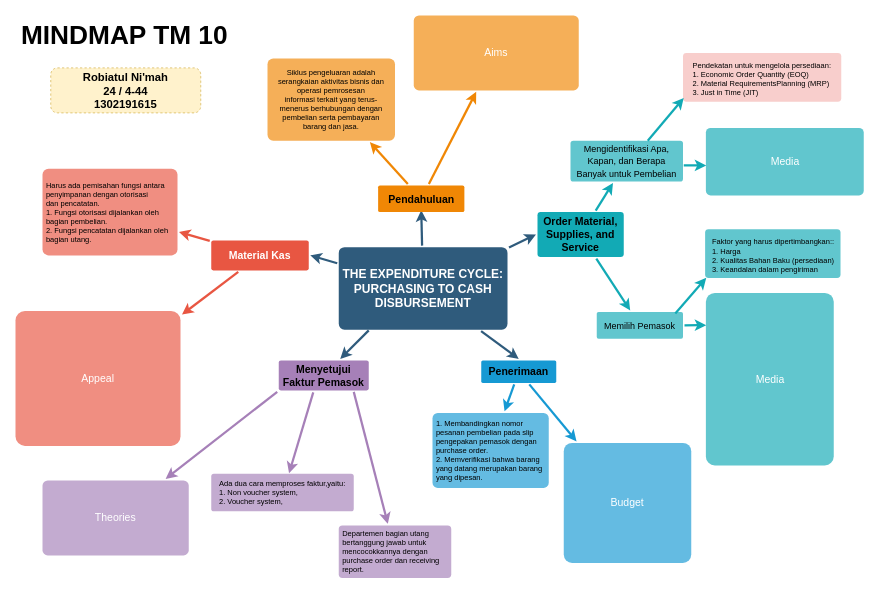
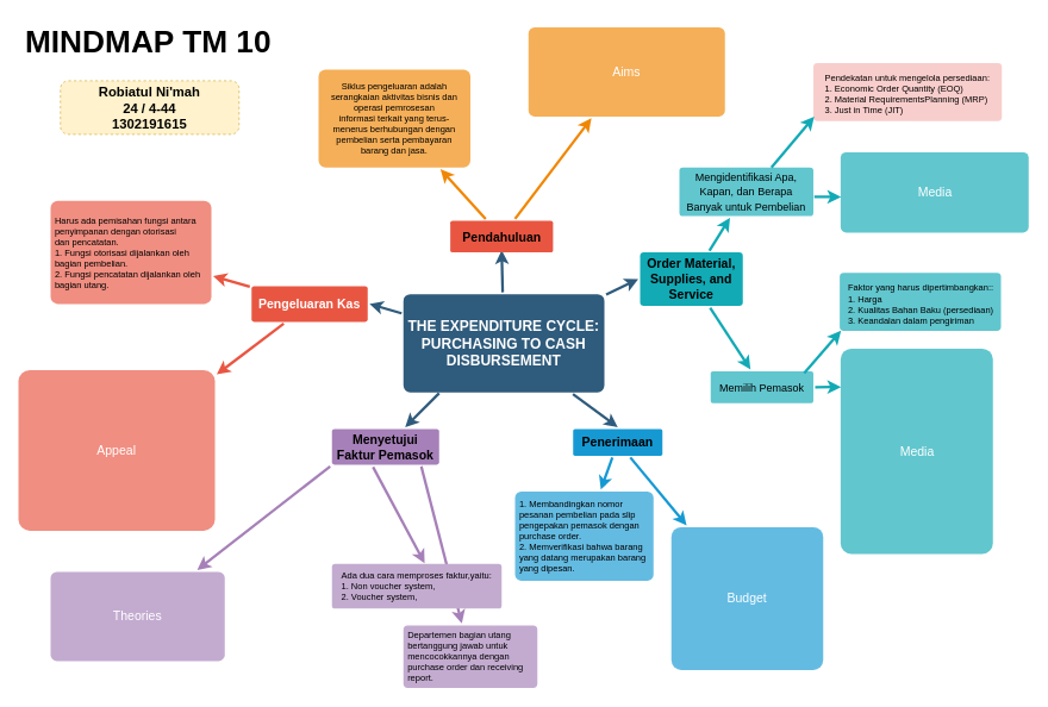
- <mxCell id="20" value="Aims&lt;br&gt;" style="rounded=1;whiteSpace=wrap;html=1;shadow=0;labelBackgroundColor=none;strokeColor=none;strokeWidth=3;fillColor=#f5af58;fontFamily=Helvetica;fontSize=14;fontColor=#FFFFFF;align=center;spacing=5;arcSize=7;perimeterSpacing=2;" parent="1" vertex="1"><mxGeometry x="551" y="20" width="220" height="100" as="geometry" /></mxCell>
+ <mxCell id="20" value="Aims&lt;br&gt;" style="rounded=1;whiteSpace=wrap;html=1;shadow=0;labelBackgroundColor=none;strokeColor=none;strokeWidth=3;fillColor=#f5af58;fontFamily=Helvetica;fontSize=14;fontColor=#FFFFFF;align=center;spacing=5;arcSize=7;perimeterSpacing=2;" parent="1" vertex="1"><mxGeometry x="591" y="30" width="220" height="100" as="geometry" /></mxCell>
- <mxCell id="19" value="&lt;font color=&quot;#000000&quot;&gt;Pendahuluan&lt;/font&gt;" style="rounded=1;whiteSpace=wrap;html=1;shadow=0;labelBackgroundColor=none;strokeColor=none;strokeWidth=3;fillColor=#F08705;fontFamily=Helvetica;fontSize=14;fontColor=#FFFFFF;align=center;spacing=5;fontStyle=1;arcSize=7;perimeterSpacing=2;" parent="1" vertex="1"><mxGeometry x="503.5" y="246.75" width="115" height="35.5" as="geometry" /></mxCell>
+ <mxCell id="19" value="&lt;font color=&quot;#000000&quot;&gt;Pendahuluan&lt;/font&gt;" style="rounded=1;whiteSpace=wrap;html=1;shadow=0;labelBackgroundColor=none;strokeColor=none;strokeWidth=3;fillColor=#e85642;fontFamily=Helvetica;fontSize=14;fontColor=#FFFFFF;align=center;spacing=5;fontStyle=1;arcSize=7;perimeterSpacing=2;" parent="1" vertex="1"><mxGeometry x="503.5" y="246.75" width="115" height="35.5" as="geometry" /></mxCell>
- <mxCell id="10" value="Material Kas" style="rounded=1;whiteSpace=wrap;html=1;shadow=0;labelBackgroundColor=none;strokeColor=none;strokeWidth=3;fillColor=#e85642;fontFamily=Helvetica;fontSize=14;fontColor=#FFFFFF;align=center;spacing=5;fontStyle=1;arcSize=7;perimeterSpacing=2;" parent="1" vertex="1"><mxGeometry x="281" y="320" width="130" height="40" as="geometry" /></mxCell>
+ <mxCell id="10" value="Pengeluaran Kas" style="rounded=1;whiteSpace=wrap;html=1;shadow=0;labelBackgroundColor=none;strokeColor=none;strokeWidth=3;fillColor=#e85642;fontFamily=Helvetica;fontSize=14;fontColor=#FFFFFF;align=center;spacing=5;fontStyle=1;arcSize=7;perimeterSpacing=2;" parent="1" vertex="1"><mxGeometry x="281" y="320" width="130" height="40" as="geometry" /></mxCell>
- <mxCell id="42" value="&lt;div style=&quot;text-align: left ; font-size: 10px&quot;&gt;&lt;font style=&quot;font-size: 10px&quot; color=&quot;#000000&quot;&gt;Ada dua cara&amp;nbsp;&lt;/font&gt;&lt;span style=&quot;color: rgb(0 , 0 , 0)&quot;&gt;memproses faktur,yaitu:&lt;/span&gt;&lt;/div&gt;&lt;div style=&quot;text-align: left ; font-size: 10px&quot;&gt;&lt;font style=&quot;font-size: 10px&quot; color=&quot;#000000&quot;&gt;1. Non voucher system,&lt;br&gt;&lt;/font&gt;&lt;/div&gt;&lt;div style=&quot;text-align: left ; font-size: 10px&quot;&gt;&lt;font style=&quot;font-size: 10px&quot; color=&quot;#000000&quot;&gt;2. Voucher system,&lt;/font&gt;&lt;br&gt;&lt;/div&gt;" style="rounded=1;whiteSpace=wrap;html=1;shadow=0;labelBackgroundColor=none;strokeColor=none;strokeWidth=3;fontFamily=Helvetica;fontSize=14;fontColor=#FFFFFF;align=center;spacing=5;fontStyle=0;arcSize=7;perimeterSpacing=2;fillColor=#C3ABD0;" vertex="1" parent="1"><mxGeometry x="281" y="631.3" width="190" height="50" as="geometry" /></mxCell>
+ <mxCell id="42" value="&lt;div style=&quot;text-align: left ; font-size: 10px&quot;&gt;&lt;font style=&quot;font-size: 10px&quot; color=&quot;#000000&quot;&gt;Ada dua cara&amp;nbsp;&lt;/font&gt;&lt;span style=&quot;color: rgb(0 , 0 , 0)&quot;&gt;memproses faktur,yaitu:&lt;/span&gt;&lt;/div&gt;&lt;div style=&quot;text-align: left ; font-size: 10px&quot;&gt;&lt;font style=&quot;font-size: 10px&quot; color=&quot;#000000&quot;&gt;1. Non voucher system,&lt;br&gt;&lt;/font&gt;&lt;/div&gt;&lt;div style=&quot;text-align: left ; font-size: 10px&quot;&gt;&lt;font style=&quot;font-size: 10px&quot; color=&quot;#000000&quot;&gt;2. Voucher system,&lt;/font&gt;&lt;br&gt;&lt;/div&gt;" style="rounded=1;whiteSpace=wrap;html=1;shadow=0;labelBackgroundColor=none;strokeColor=none;strokeWidth=3;fontFamily=Helvetica;fontSize=14;fontColor=#FFFFFF;align=center;spacing=5;fontStyle=0;arcSize=7;perimeterSpacing=2;fillColor=#C3ABD0;" vertex="1" parent="1"><mxGeometry x="371" y="631.3" width="190" height="50" as="geometry" /></mxCell>
